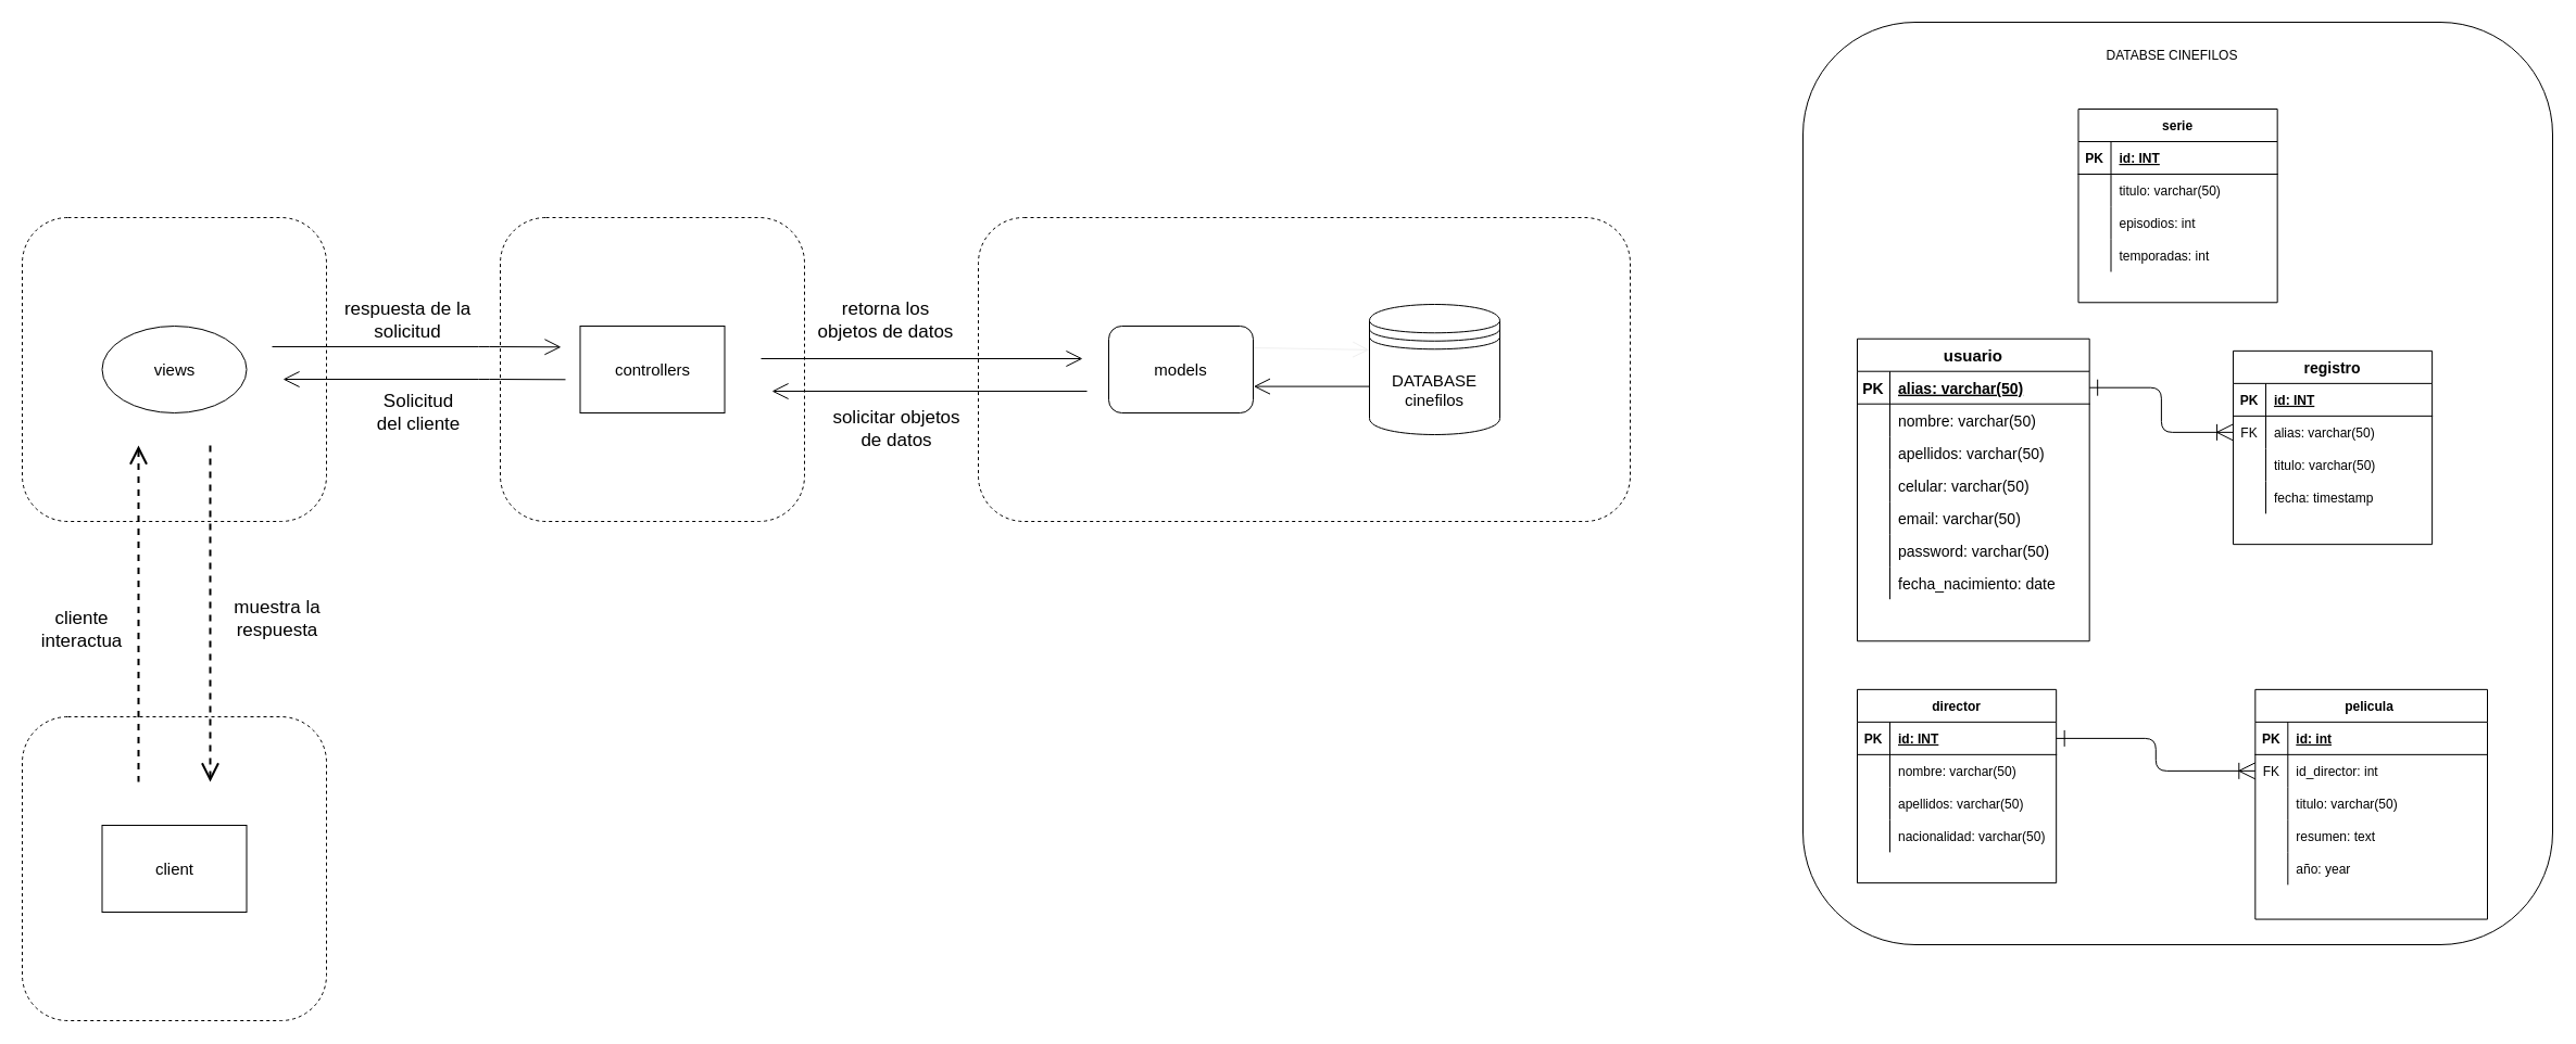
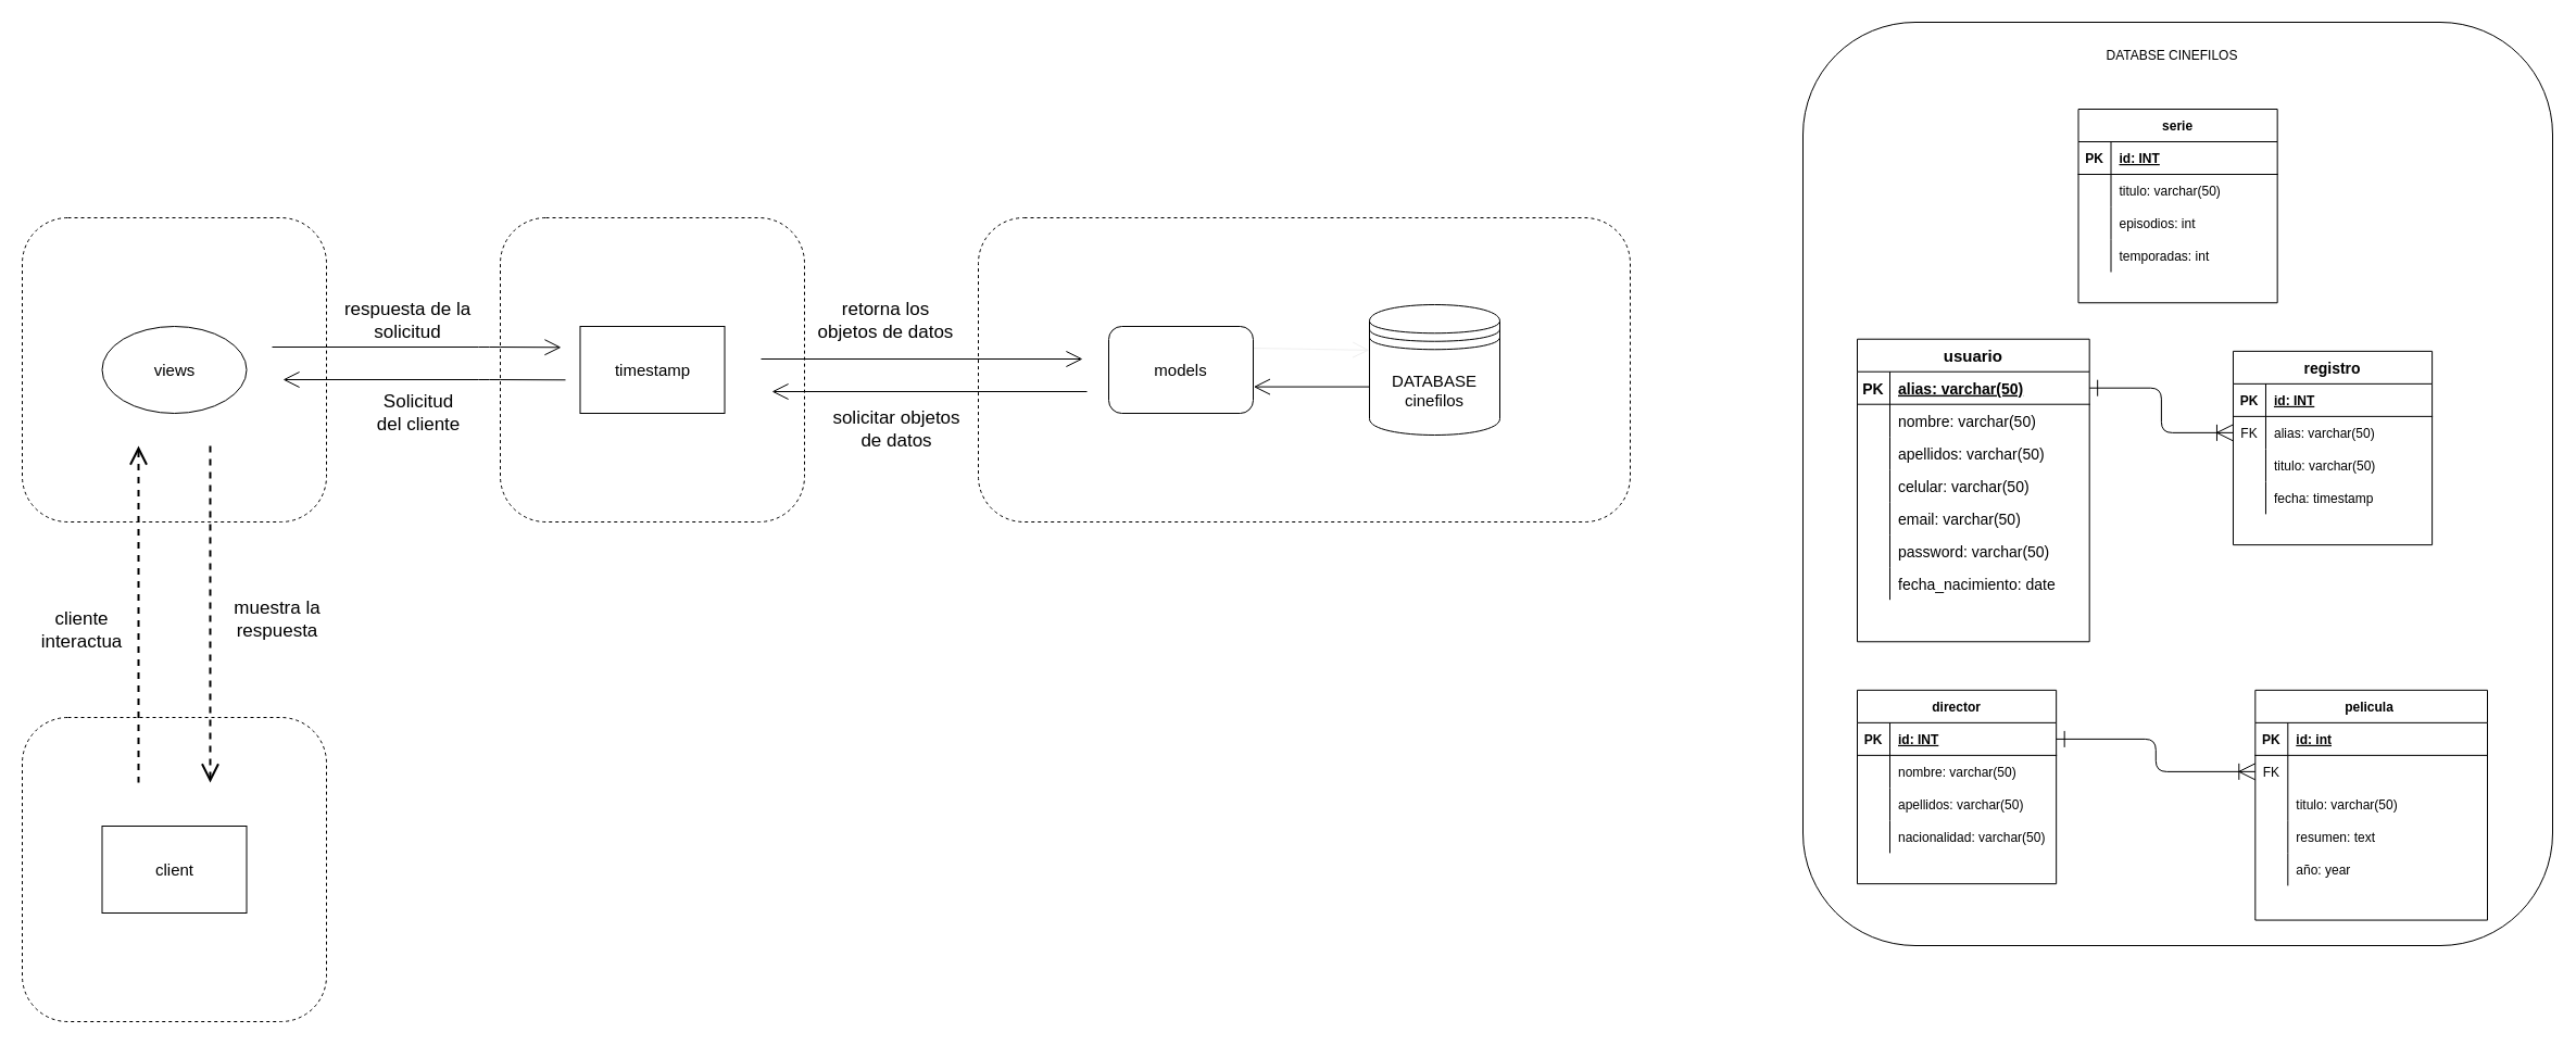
- <mxCell id="90" value="&lt;font style=&quot;font-size: 15px&quot;&gt;controllers&lt;/font&gt;" style="whiteSpace=wrap;html=1;align=center;" parent="88" vertex="1"><mxGeometry x="73.5" y="100" width="133" height="80" as="geometry" /></mxCell>
+ <mxCell id="90" value="&lt;font style=&quot;font-size: 15px&quot;&gt;timestamp&lt;/font&gt;" style="whiteSpace=wrap;html=1;align=center;" parent="88" vertex="1"><mxGeometry x="73.5" y="100" width="133" height="80" as="geometry" /></mxCell>
- <mxCell id="61" value="id_director: int" style="shape=partialRectangle;connectable=0;fillColor=none;top=0;left=0;bottom=0;right=0;align=left;spacingLeft=6;overflow=hidden;" parent="59" vertex="1"><mxGeometry x="30" width="183.684" height="30" as="geometry" /></mxCell>
